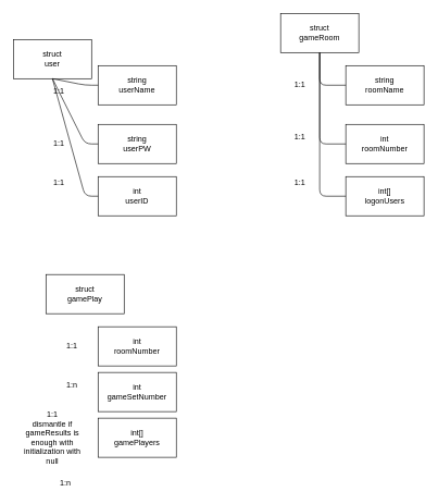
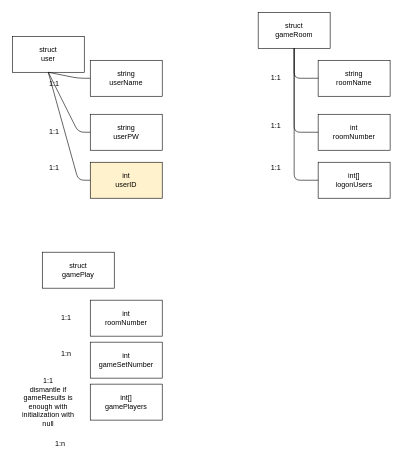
- <mxCell id="5" value="int&lt;br&gt;userID" style="rounded=0;whiteSpace=wrap;html=1;" vertex="1" parent="1"><mxGeometry x="150" y="270" width="120" height="60" as="geometry" /></mxCell>
+ <mxCell id="5" value="int&lt;br&gt;userID" style="rounded=0;whiteSpace=wrap;html=1;fillColor=#fff2cc;" vertex="1" parent="1"><mxGeometry x="150" y="270" width="120" height="60" as="geometry" /></mxCell>
